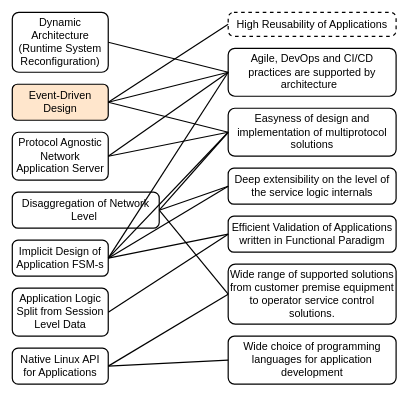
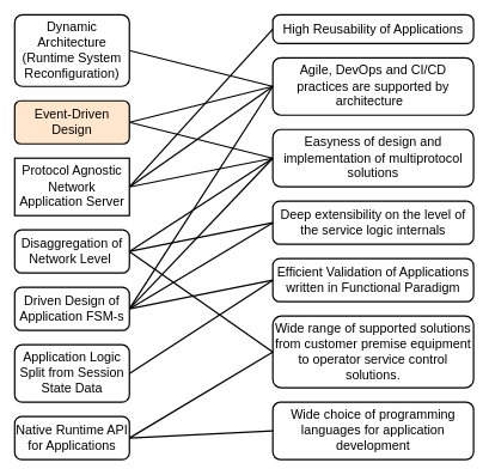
- <mxCell id="14" value="High Reusability of Applications" style="rounded=1;whiteSpace=wrap;html=1;strokeWidth=2;arcSize=24;fontSize=18;dashed=1;" vertex="1" parent="1"><mxGeometry x="380" y="20" width="280" height="40" as="geometry" /></mxCell>
+ <mxCell id="14" value="High Reusability of Applications" style="rounded=1;whiteSpace=wrap;html=1;strokeWidth=2;arcSize=24;fontSize=18;" vertex="1" parent="1"><mxGeometry x="380" y="20" width="280" height="40" as="geometry" /></mxCell>
- <mxCell id="17" value="" style="endArrow=none;html=1;strokeWidth=2;fontSize=18;fontColor=#FFFF66;entryX=1;entryY=0.5;entryDx=0;entryDy=0;exitX=0;exitY=0.5;exitDx=0;exitDy=0;" edge="1" parent="1" source="14" target="2"><mxGeometry width="50" height="50" relative="1" as="geometry"><mxPoint x="250" y="410" as="sourcePoint" /><mxPoint x="300" y="360" as="targetPoint" /></mxGeometry></mxCell>
+ <mxCell id="29" value="" style="endArrow=none;html=1;strokeWidth=2;fontSize=18;fontColor=#FFFF66;entryX=1;entryY=0.5;entryDx=0;entryDy=0;exitX=0;exitY=0.5;exitDx=0;exitDy=0;" edge="1" parent="1" source="14" target="7"><mxGeometry width="50" height="50" relative="1" as="geometry"><mxPoint x="330" y="430" as="sourcePoint" /><mxPoint x="380" y="380" as="targetPoint" /></mxGeometry></mxCell>
- <mxCell id="7" value="Protocol Agnostic Network Application Server" style="rounded=1;whiteSpace=wrap;html=1;strokeWidth=2;arcSize=13;fontSize=18;" vertex="1" parent="1"><mxGeometry x="20" y="220" width="160" height="80" as="geometry" /></mxCell>
+ <mxCell id="7" value="Protocol Agnostic Network Application Server" style="whiteSpace=wrap;html=1;strokeWidth=2;arcSize=13;fontSize=18;rounded=0;" vertex="1" parent="1"><mxGeometry x="20" y="220" width="160" height="80" as="geometry" /></mxCell>
- <mxCell id="3" value="Disaggregation of Network Level&amp;nbsp;" style="rounded=1;whiteSpace=wrap;html=1;strokeWidth=2;arcSize=16;fontSize=18;" vertex="1" parent="1"><mxGeometry x="20" y="320" width="245" height="60" as="geometry" /></mxCell>
+ <mxCell id="3" value="Disaggregation of Network Level&amp;nbsp;" style="rounded=1;whiteSpace=wrap;html=1;strokeWidth=2;arcSize=16;fontSize=18;" vertex="1" parent="1"><mxGeometry x="20" y="320" width="160" height="60" as="geometry" /></mxCell>
- <mxCell id="4" value="Implicit Design of Application FSM-s" style="rounded=1;whiteSpace=wrap;html=1;strokeWidth=2;arcSize=16;fontSize=18;" vertex="1" parent="1"><mxGeometry x="20" y="400" width="160" height="60" as="geometry" /></mxCell>
+ <mxCell id="4" value="Driven Design of Application FSM-s" style="rounded=1;whiteSpace=wrap;html=1;strokeWidth=2;arcSize=16;fontSize=18;" vertex="1" parent="1"><mxGeometry x="20" y="400" width="160" height="60" as="geometry" /></mxCell>
- <mxCell id="8" value="Application Logic Split from Session Level Data" style="rounded=1;whiteSpace=wrap;html=1;strokeWidth=2;arcSize=13;fontSize=18;" vertex="1" parent="1"><mxGeometry x="20" y="480" width="160" height="80" as="geometry" /></mxCell>
+ <mxCell id="8" value="Application Logic Split from Session State Data" style="rounded=1;whiteSpace=wrap;html=1;strokeWidth=2;arcSize=13;fontSize=18;" vertex="1" parent="1"><mxGeometry x="20" y="480" width="160" height="80" as="geometry" /></mxCell>
- <mxCell id="5" value="Native Linux API for Applications" style="rounded=1;whiteSpace=wrap;html=1;strokeWidth=2;arcSize=16;fontSize=18;" vertex="1" parent="1"><mxGeometry x="20" y="580" width="160" height="60" as="geometry" /></mxCell>
+ <mxCell id="5" value="Native Runtime API for Applications" style="rounded=1;whiteSpace=wrap;html=1;strokeWidth=2;arcSize=16;fontSize=18;" vertex="1" parent="1"><mxGeometry x="20" y="580" width="160" height="60" as="geometry" /></mxCell>
